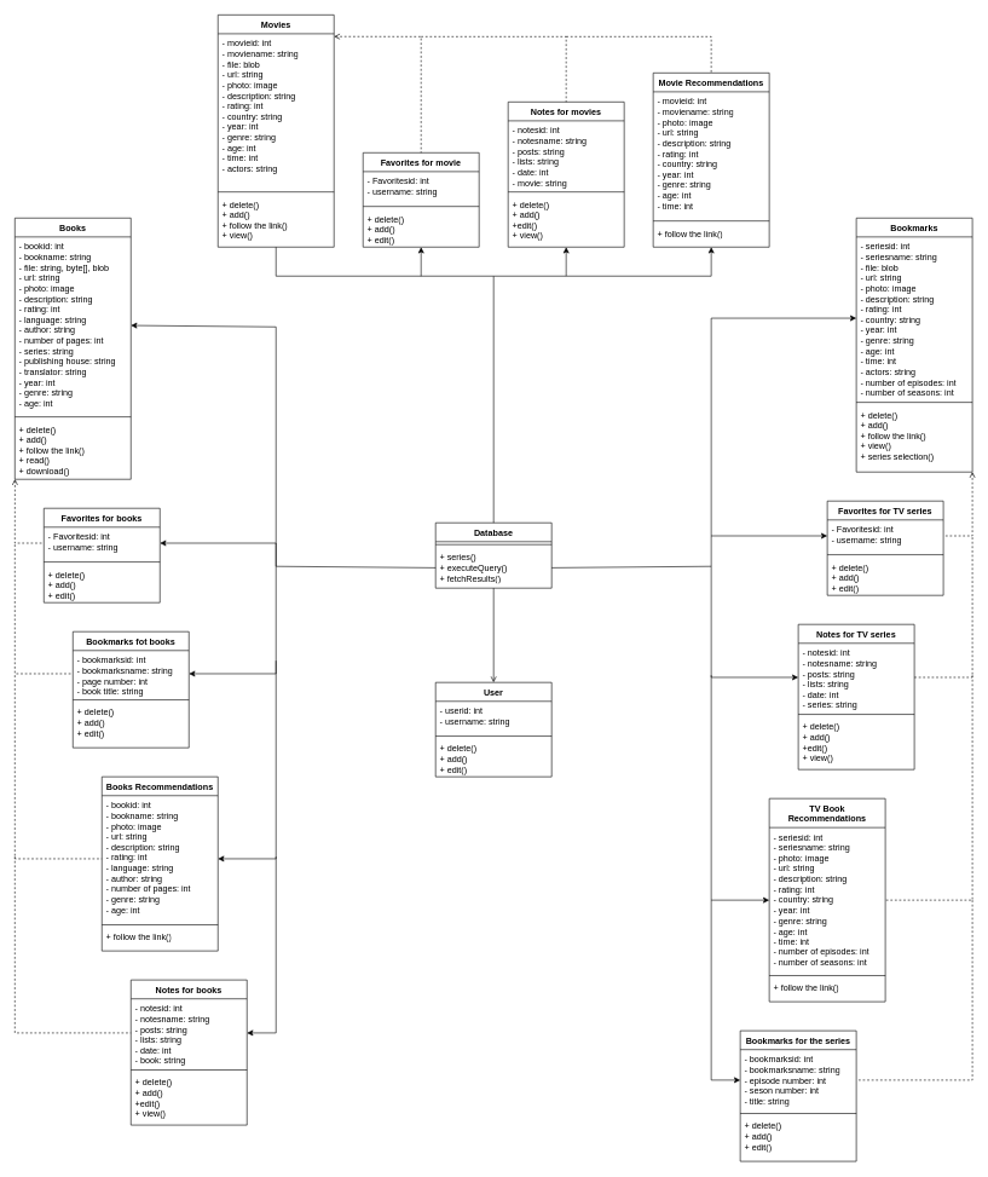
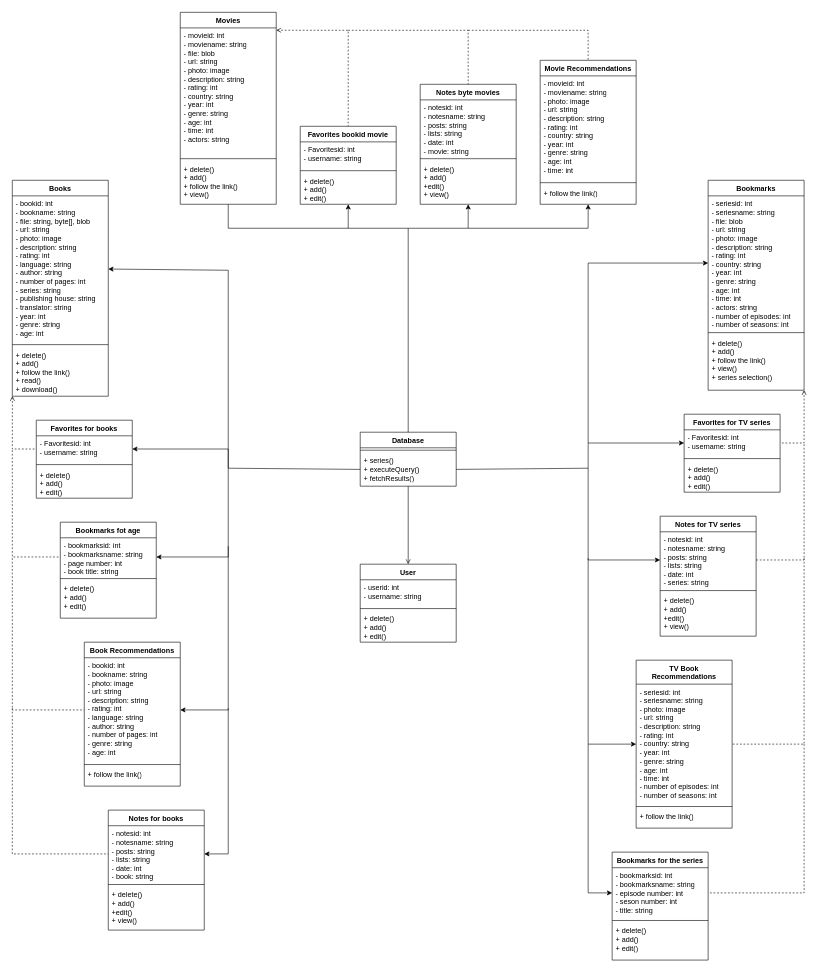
- <mxCell id="41" value="Notes for movies" style="swimlane;fontStyle=1;align=center;verticalAlign=top;childLayout=stackLayout;horizontal=1;startSize=26;horizontalStack=0;resizeParent=1;resizeParentMax=0;resizeLast=0;collapsible=1;marginBottom=0;whiteSpace=wrap;html=1;" parent="1" vertex="1"><mxGeometry x="700" y="140" width="160" height="200" as="geometry" /></mxCell>
+ <mxCell id="41" value="Notes byte movies" style="swimlane;fontStyle=1;align=center;verticalAlign=top;childLayout=stackLayout;horizontal=1;startSize=26;horizontalStack=0;resizeParent=1;resizeParentMax=0;resizeLast=0;collapsible=1;marginBottom=0;whiteSpace=wrap;html=1;" parent="1" vertex="1"><mxGeometry x="700" y="140" width="160" height="200" as="geometry" /></mxCell>
- <mxCell id="33" value="Favorites for movie" style="swimlane;fontStyle=1;align=center;verticalAlign=top;childLayout=stackLayout;horizontal=1;startSize=26;horizontalStack=0;resizeParent=1;resizeParentMax=0;resizeLast=0;collapsible=1;marginBottom=0;whiteSpace=wrap;html=1;" parent="1" vertex="1"><mxGeometry x="500" y="210" width="160" height="130" as="geometry" /></mxCell>
+ <mxCell id="33" value="Favorites bookid movie" style="swimlane;fontStyle=1;align=center;verticalAlign=top;childLayout=stackLayout;horizontal=1;startSize=26;horizontalStack=0;resizeParent=1;resizeParentMax=0;resizeLast=0;collapsible=1;marginBottom=0;whiteSpace=wrap;html=1;" parent="1" vertex="1"><mxGeometry x="500" y="210" width="160" height="130" as="geometry" /></mxCell>
- <mxCell id="25" value="Bookmarks fot books" style="swimlane;fontStyle=1;align=center;verticalAlign=top;childLayout=stackLayout;horizontal=1;startSize=26;horizontalStack=0;resizeParent=1;resizeParentMax=0;resizeLast=0;collapsible=1;marginBottom=0;whiteSpace=wrap;html=1;" parent="1" vertex="1"><mxGeometry x="100" y="870" width="160" height="160" as="geometry" /></mxCell>
+ <mxCell id="25" value="Bookmarks fot age" style="swimlane;fontStyle=1;align=center;verticalAlign=top;childLayout=stackLayout;horizontal=1;startSize=26;horizontalStack=0;resizeParent=1;resizeParentMax=0;resizeLast=0;collapsible=1;marginBottom=0;whiteSpace=wrap;html=1;" parent="1" vertex="1"><mxGeometry x="100" y="870" width="160" height="160" as="geometry" /></mxCell>
- <mxCell id="53" value="Books Recommendations" style="swimlane;fontStyle=1;align=center;verticalAlign=top;childLayout=stackLayout;horizontal=1;startSize=26;horizontalStack=0;resizeParent=1;resizeParentMax=0;resizeLast=0;collapsible=1;marginBottom=0;whiteSpace=wrap;html=1;" parent="1" vertex="1"><mxGeometry x="140" y="1070" width="160" height="240" as="geometry" /></mxCell>
+ <mxCell id="53" value="Book Recommendations" style="swimlane;fontStyle=1;align=center;verticalAlign=top;childLayout=stackLayout;horizontal=1;startSize=26;horizontalStack=0;resizeParent=1;resizeParentMax=0;resizeLast=0;collapsible=1;marginBottom=0;whiteSpace=wrap;html=1;" parent="1" vertex="1"><mxGeometry x="140" y="1070" width="160" height="240" as="geometry" /></mxCell>
